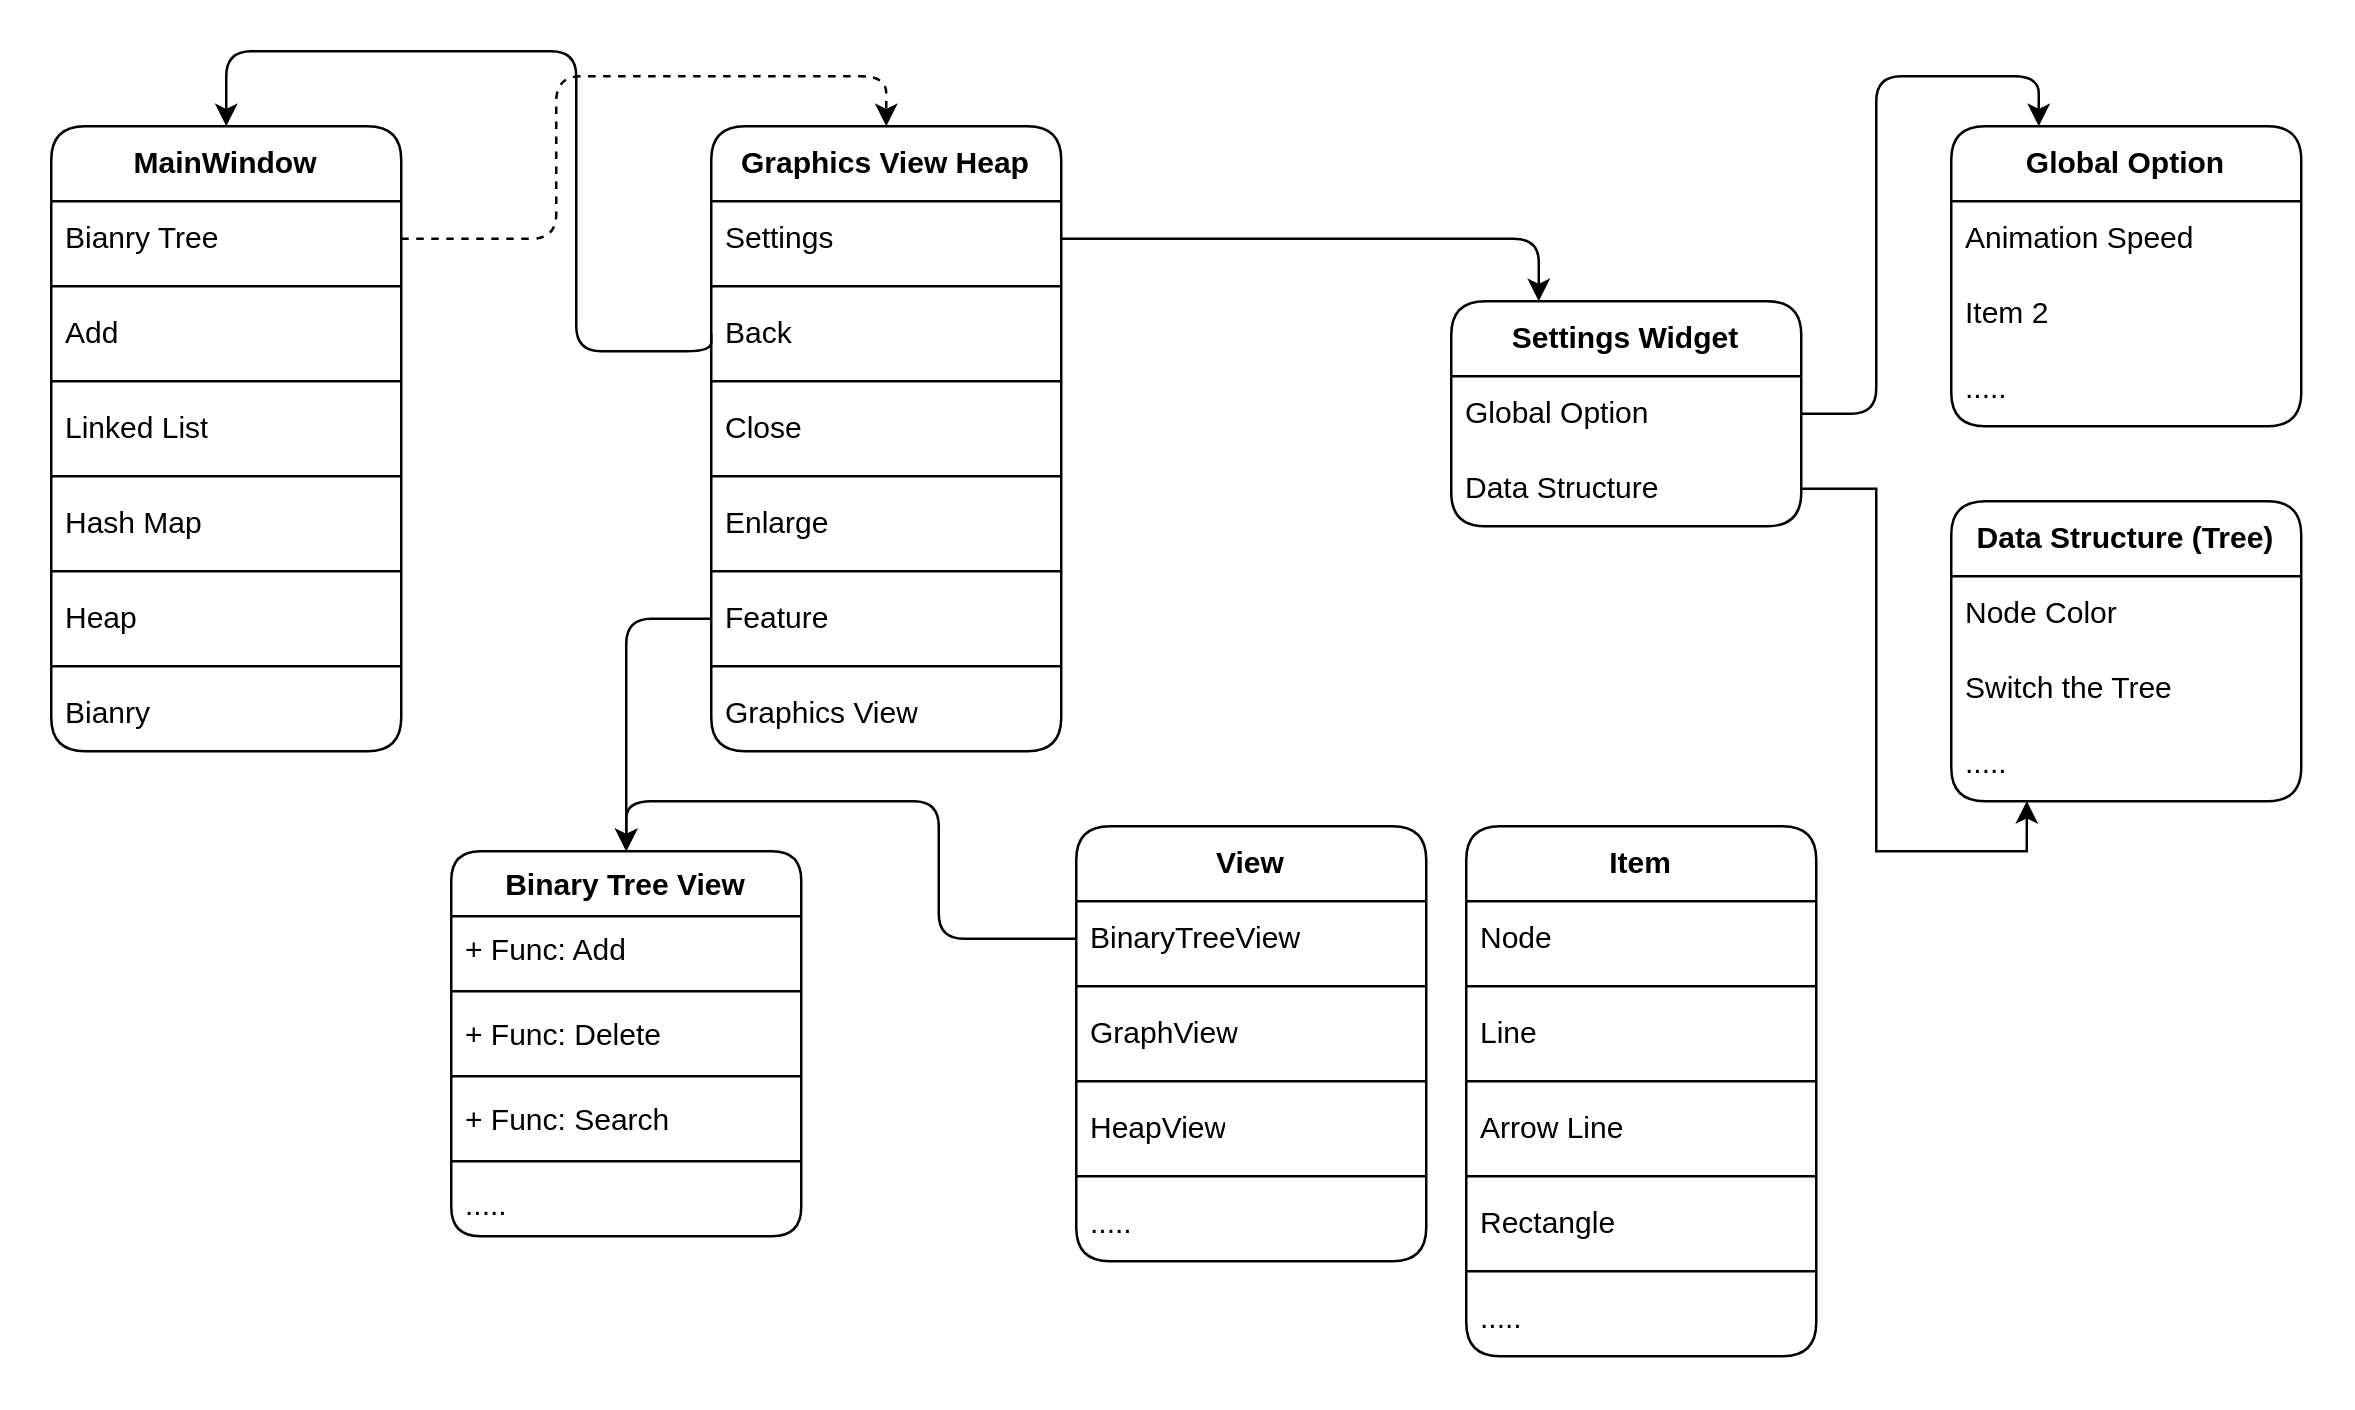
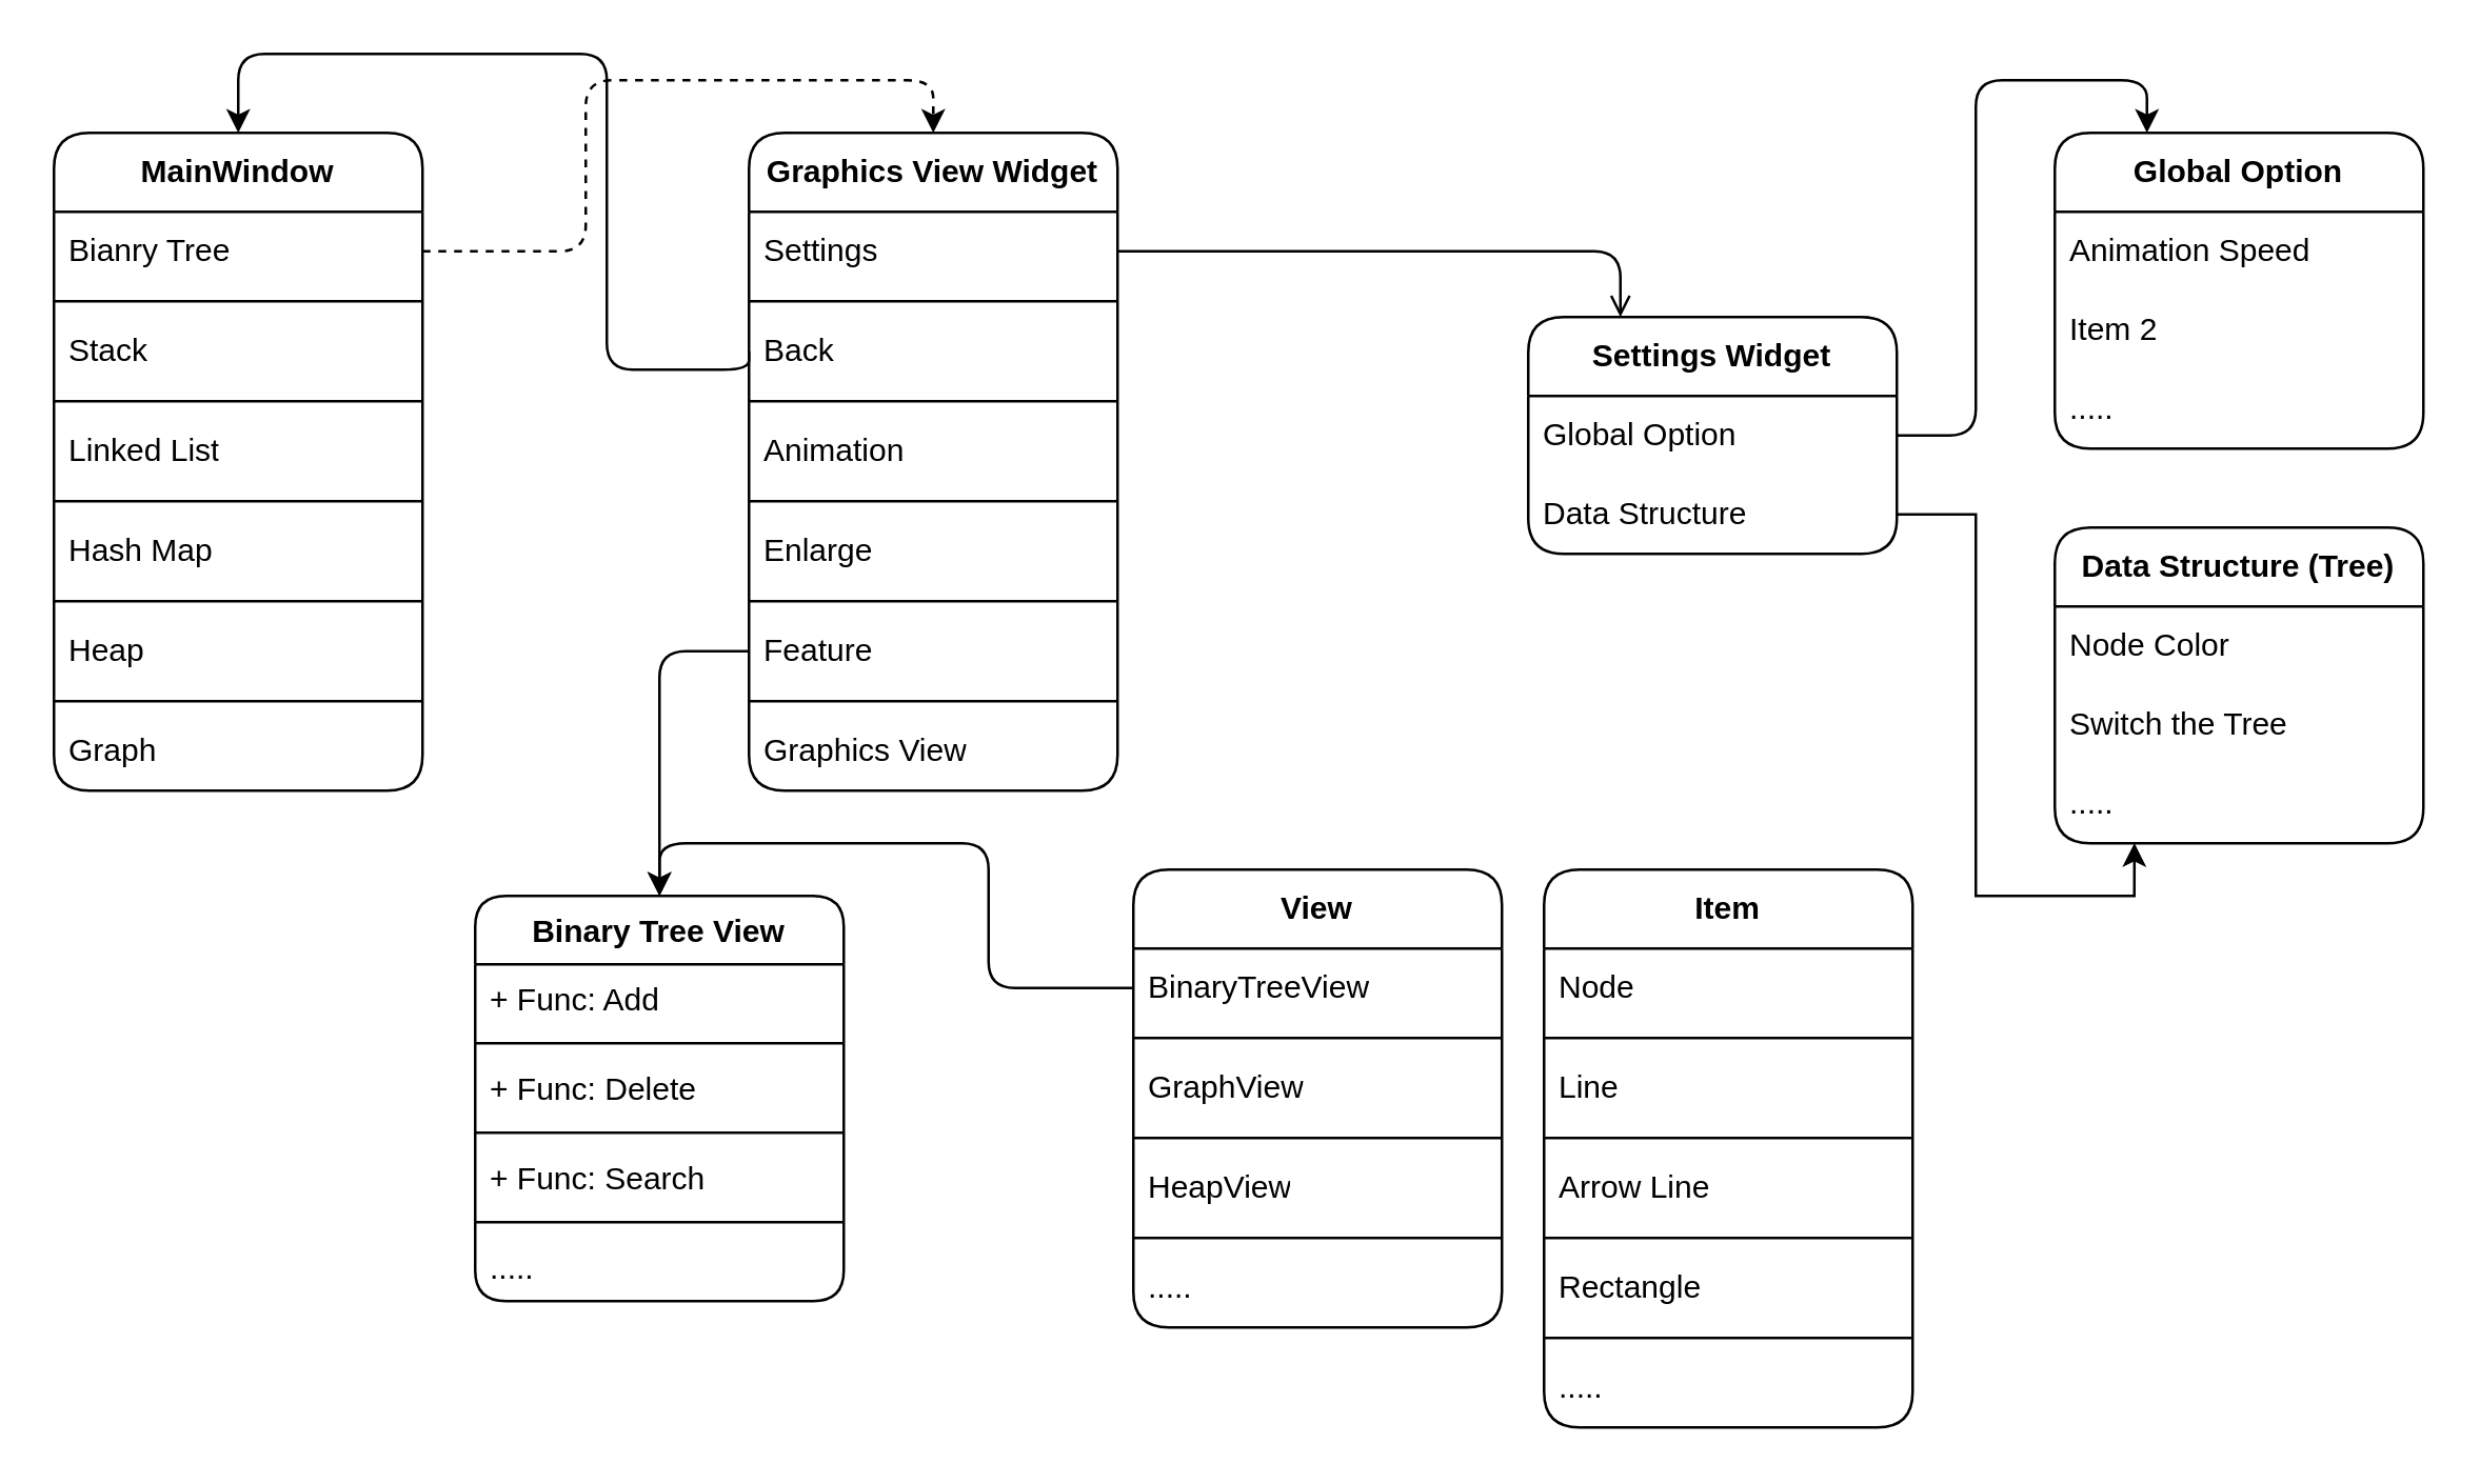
- <mxCell id="14" value="Graphics View Heap" style="swimlane;fontStyle=1;childLayout=stackLayout;horizontal=1;startSize=30;horizontalStack=0;resizeParent=1;resizeParentMax=0;resizeLast=0;collapsible=1;marginBottom=0;whiteSpace=wrap;html=1;rounded=1;" parent="1" vertex="1"><mxGeometry x="284" y="50" width="140" height="250" as="geometry"><mxRectangle x="344" y="50" width="160" height="30" as="alternateBounds" /></mxGeometry></mxCell>
+ <mxCell id="14" value="Graphics View Widget" style="swimlane;fontStyle=1;childLayout=stackLayout;horizontal=1;startSize=30;horizontalStack=0;resizeParent=1;resizeParentMax=0;resizeLast=0;collapsible=1;marginBottom=0;whiteSpace=wrap;html=1;rounded=1;" parent="1" vertex="1"><mxGeometry x="284" y="50" width="140" height="250" as="geometry"><mxRectangle x="344" y="50" width="160" height="30" as="alternateBounds" /></mxGeometry></mxCell>
- <mxCell id="57" style="edgeStyle=orthogonalEdgeStyle;rounded=1;orthogonalLoop=1;jettySize=auto;html=1;entryX=0.25;entryY=0;entryDx=0;entryDy=0;" parent="1" source="15" target="59" edge="1"><mxGeometry relative="1" as="geometry" /></mxCell>
+ <mxCell id="57" style="edgeStyle=orthogonalEdgeStyle;rounded=1;orthogonalLoop=1;jettySize=auto;html=1;entryX=0.25;entryY=0;entryDx=0;entryDy=0;endArrow=open;" parent="1" source="15" target="59" edge="1"><mxGeometry relative="1" as="geometry" /></mxCell>
- <mxCell id="5" value="Add" style="text;strokeColor=none;fillColor=none;align=left;verticalAlign=middle;spacingLeft=4;spacingRight=4;overflow=hidden;points=[[0,0.5],[1,0.5]];portConstraint=eastwest;rotatable=0;whiteSpace=wrap;html=1;rounded=1;" parent="2" vertex="1"><mxGeometry y="68" width="140" height="30" as="geometry" /></mxCell>
+ <mxCell id="5" value="Stack" style="text;strokeColor=none;fillColor=none;align=left;verticalAlign=middle;spacingLeft=4;spacingRight=4;overflow=hidden;points=[[0,0.5],[1,0.5]];portConstraint=eastwest;rotatable=0;whiteSpace=wrap;html=1;rounded=1;" parent="2" vertex="1"><mxGeometry y="68" width="140" height="30" as="geometry" /></mxCell>
- <mxCell id="19" value="Close" style="text;strokeColor=none;fillColor=none;align=left;verticalAlign=middle;spacingLeft=4;spacingRight=4;overflow=hidden;points=[[0,0.5],[1,0.5]];portConstraint=eastwest;rotatable=0;whiteSpace=wrap;html=1;rounded=1;" parent="14" vertex="1"><mxGeometry y="106" width="140" height="30" as="geometry" /></mxCell>
+ <mxCell id="19" value="Animation" style="text;strokeColor=none;fillColor=none;align=left;verticalAlign=middle;spacingLeft=4;spacingRight=4;overflow=hidden;points=[[0,0.5],[1,0.5]];portConstraint=eastwest;rotatable=0;whiteSpace=wrap;html=1;rounded=1;" parent="14" vertex="1"><mxGeometry y="106" width="140" height="30" as="geometry" /></mxCell>
- <mxCell id="13" value="Bianry" style="text;strokeColor=none;fillColor=none;align=left;verticalAlign=middle;spacingLeft=4;spacingRight=4;overflow=hidden;points=[[0,0.5],[1,0.5]];portConstraint=eastwest;rotatable=0;whiteSpace=wrap;html=1;rounded=1;" parent="2" vertex="1"><mxGeometry y="220" width="140" height="30" as="geometry" /></mxCell>
+ <mxCell id="13" value="Graph" style="text;strokeColor=none;fillColor=none;align=left;verticalAlign=middle;spacingLeft=4;spacingRight=4;overflow=hidden;points=[[0,0.5],[1,0.5]];portConstraint=eastwest;rotatable=0;whiteSpace=wrap;html=1;rounded=1;" parent="2" vertex="1"><mxGeometry y="220" width="140" height="30" as="geometry" /></mxCell>
